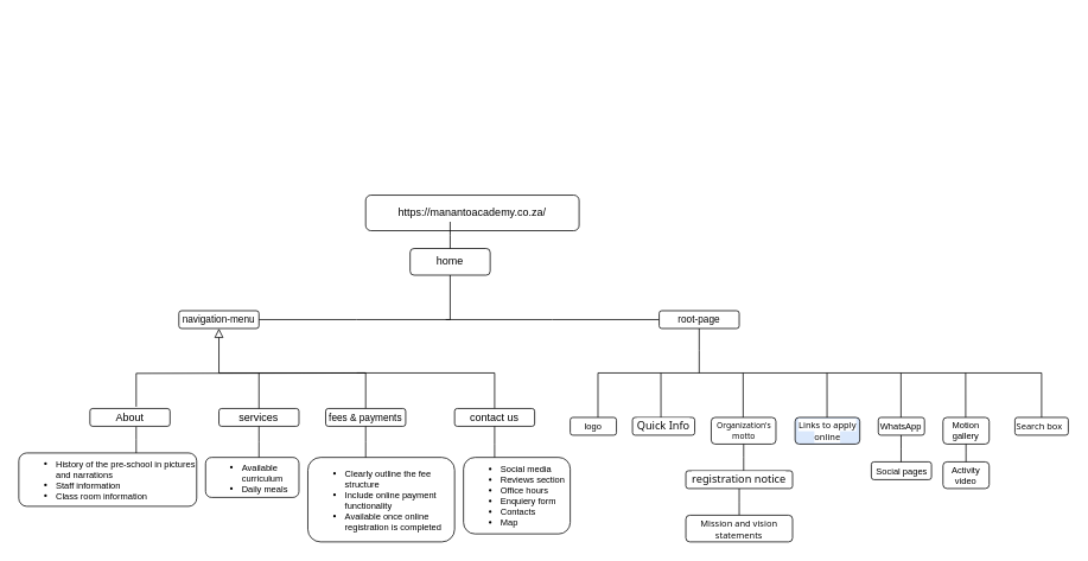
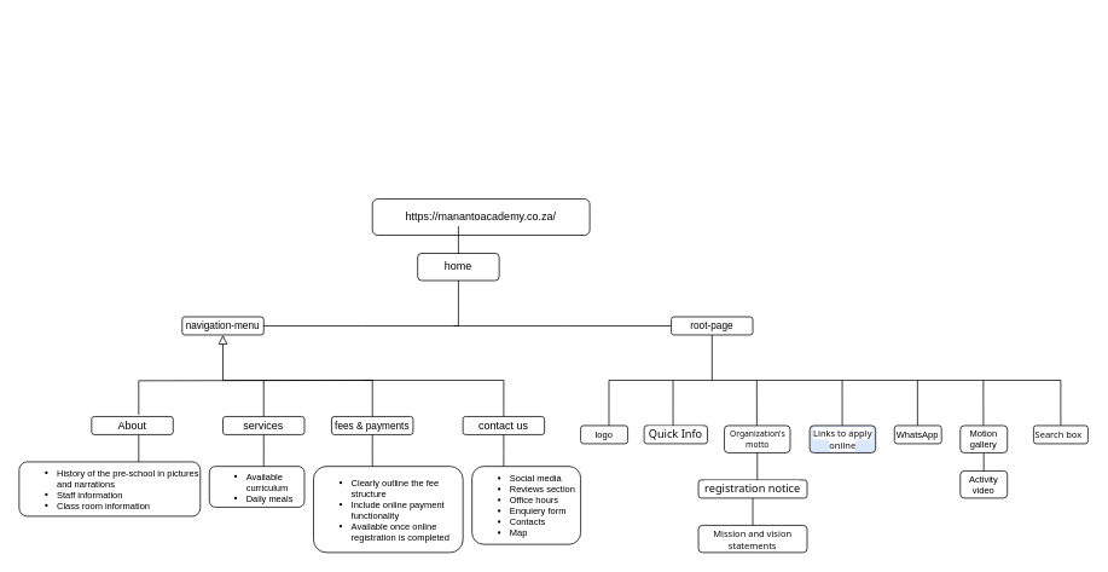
- <mxCell id="27" value="" style="edgeStyle=elbowEdgeStyle;rounded=0;orthogonalLoop=1;jettySize=auto;html=1;endArrow=none;endFill=0;" parent="12" source="18" target="26" edge="1"><mxGeometry relative="1" as="geometry" /></mxCell>
- <mxCell id="26" value="Social pages" style="whiteSpace=wrap;html=1;fontSize=10;rounded=1;" parent="12" vertex="1"><mxGeometry x="338.53" y="100" width="67.65" height="20" as="geometry" /></mxCell>
